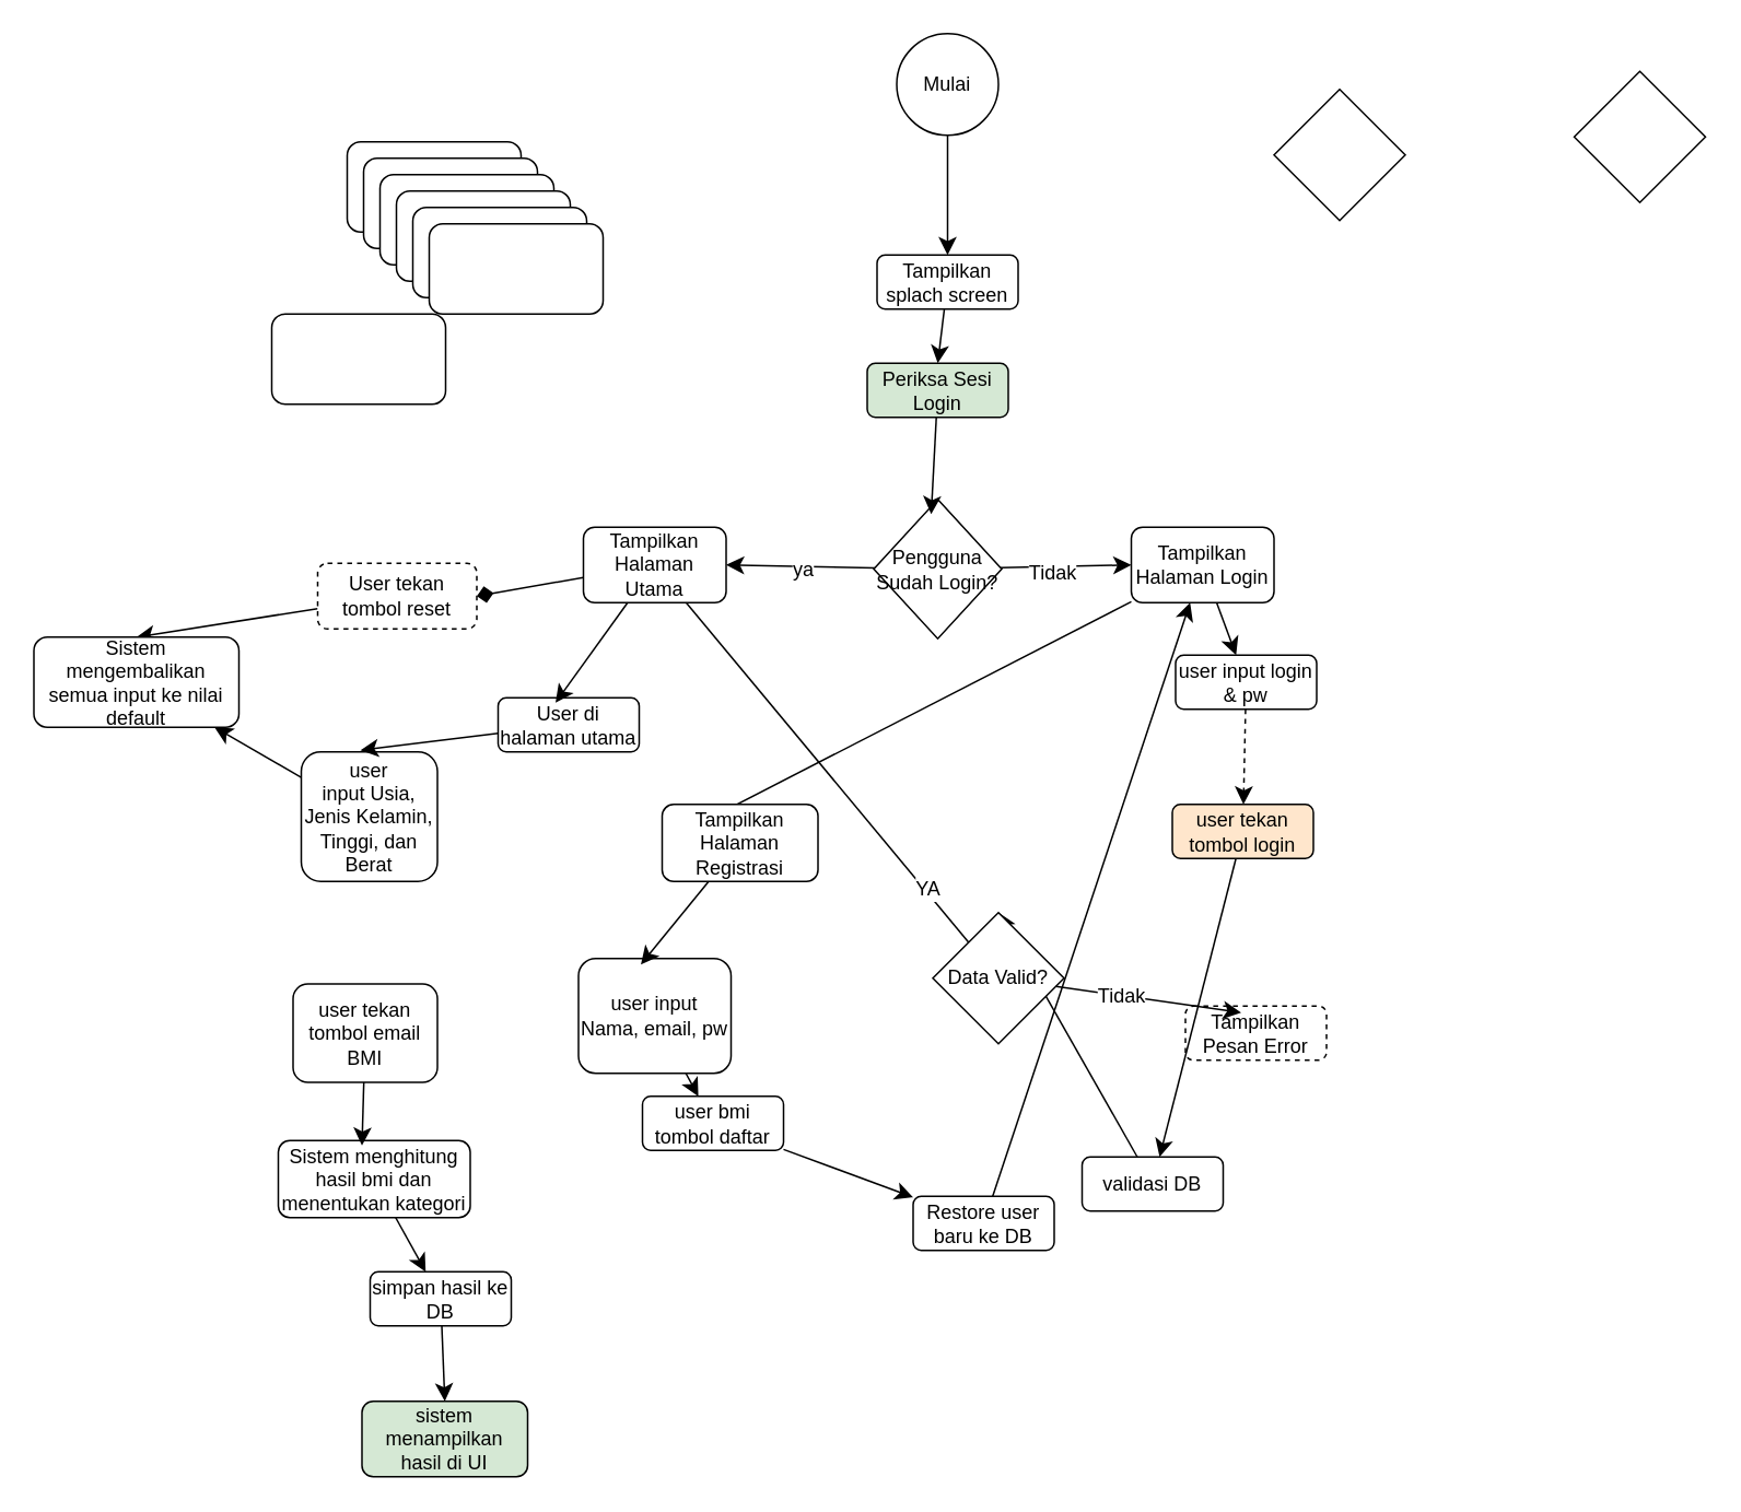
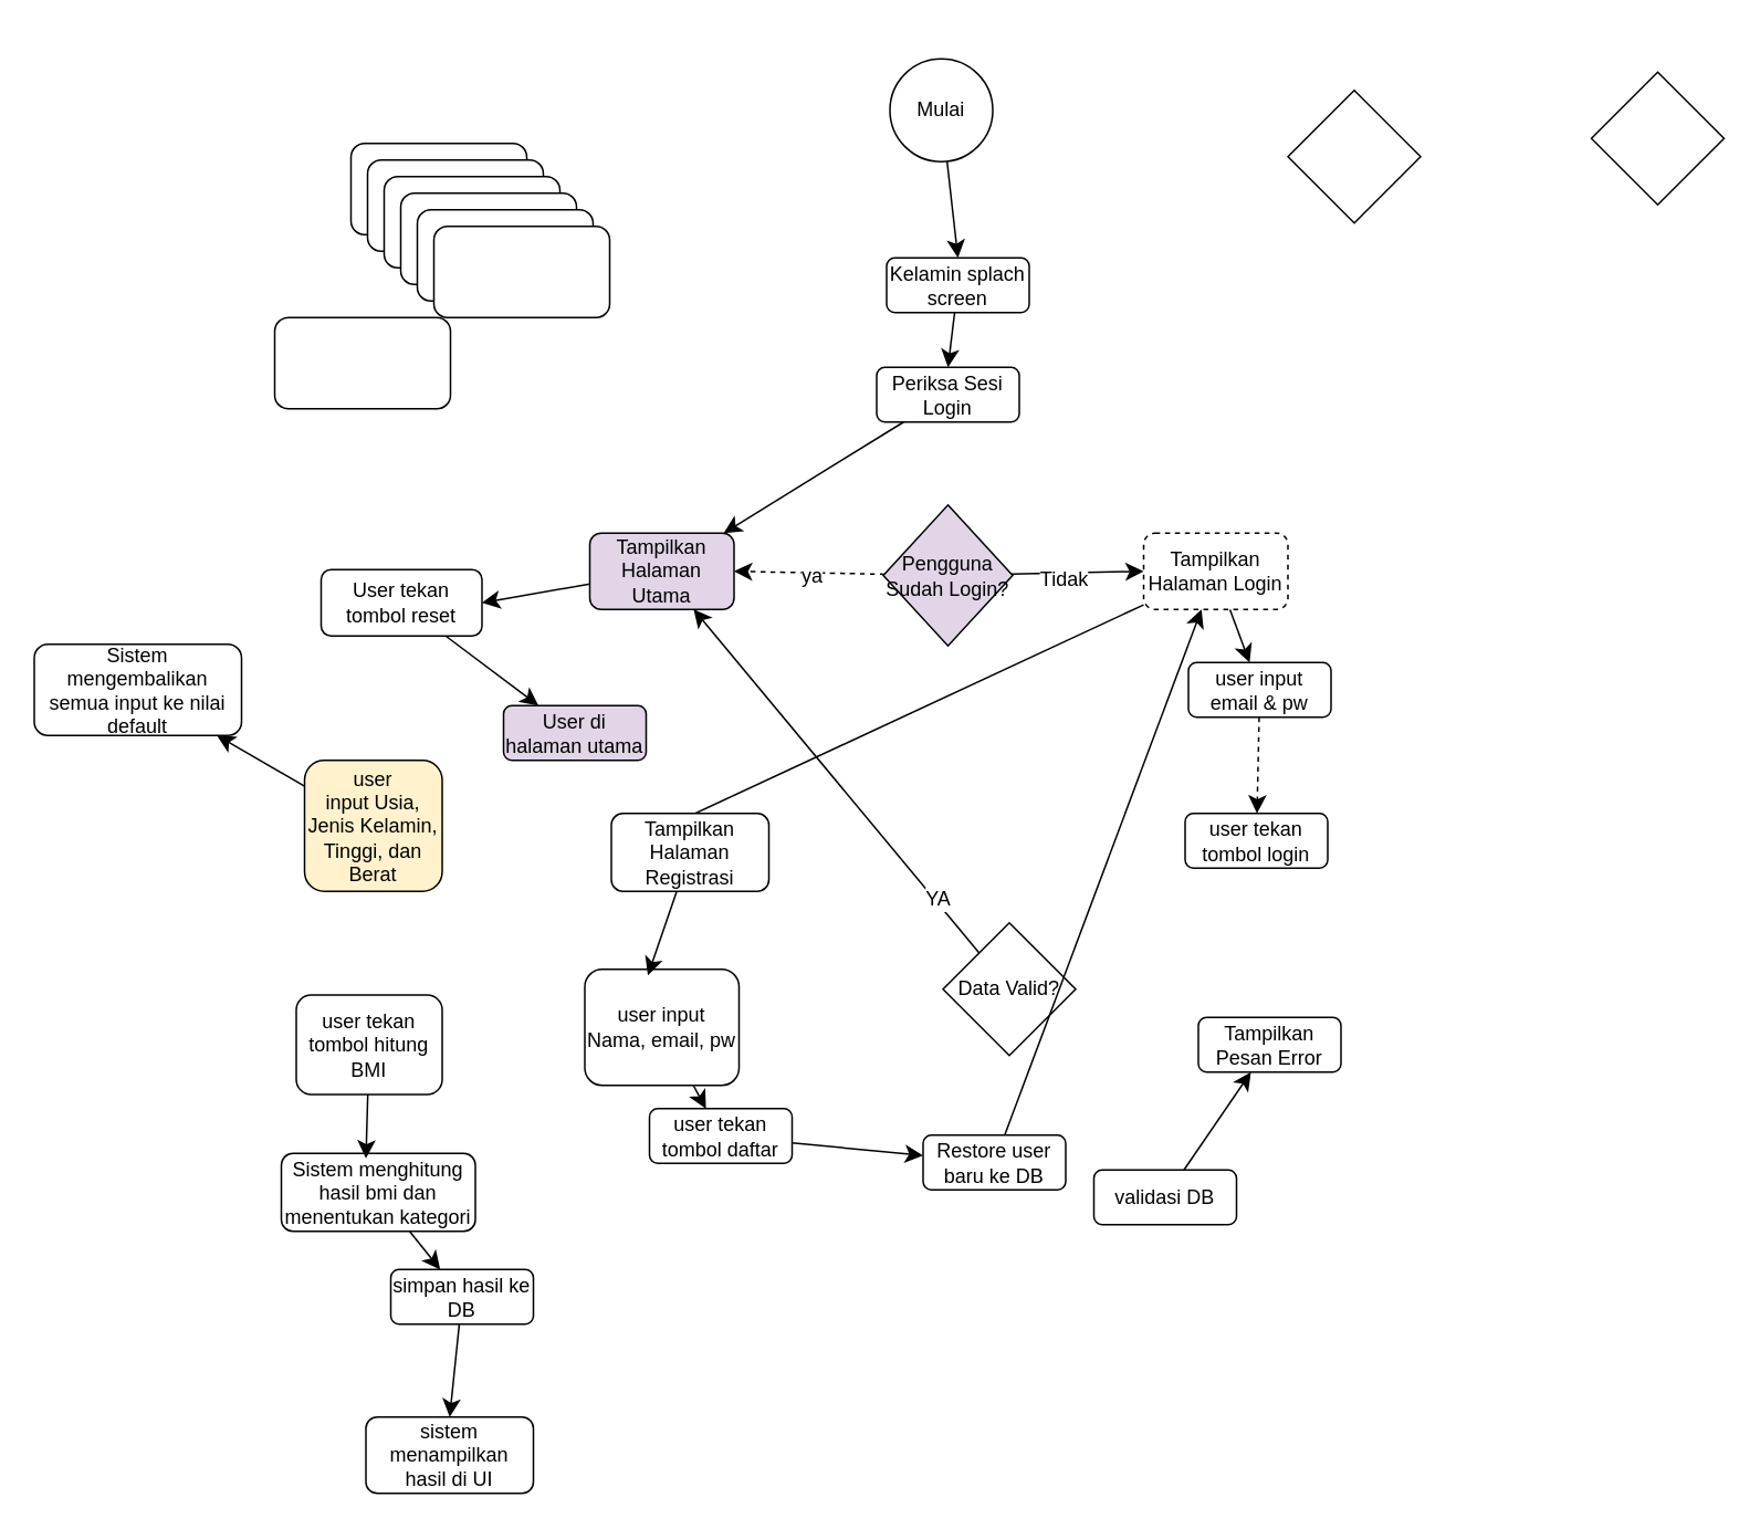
- <mxCell id="7" value="Mulai" style="ellipse;whiteSpace=wrap;html=1;aspect=fixed;" vertex="1" parent="1"><mxGeometry x="546" y="20" width="62" height="62" as="geometry" /></mxCell>
+ <mxCell id="7" value="Mulai" style="ellipse;whiteSpace=wrap;html=1;aspect=fixed;" vertex="1" parent="1"><mxGeometry x="536" y="35" width="62" height="62" as="geometry" /></mxCell>
- <mxCell id="5" value="Tampilkan splach screen" style="rounded=1;whiteSpace=wrap;html=1;" vertex="1" parent="1"><mxGeometry x="534" y="155" width="86" height="33" as="geometry" /></mxCell>
+ <mxCell id="5" value="Kelamin splach screen" style="rounded=1;whiteSpace=wrap;html=1;" vertex="1" parent="1"><mxGeometry x="534" y="155" width="86" height="33" as="geometry" /></mxCell>
- <mxCell id="13" value="Periksa Sesi Login" style="rounded=1;whiteSpace=wrap;html=1;fillColor=#d5e8d4;" vertex="1" parent="1"><mxGeometry x="528" y="221" width="86" height="33" as="geometry" /></mxCell>
+ <mxCell id="13" value="Periksa Sesi Login" style="rounded=1;whiteSpace=wrap;html=1;" vertex="1" parent="1"><mxGeometry x="528" y="221" width="86" height="33" as="geometry" /></mxCell>
- <mxCell id="14" style="edgeStyle=none;curved=1;rounded=0;orthogonalLoop=1;jettySize=auto;html=1;entryX=0.449;entryY=0.106;entryDx=0;entryDy=0;entryPerimeter=0;fontSize=12;startSize=8;endSize=8;" edge="1" parent="1" source="13" target="12"><mxGeometry relative="1" as="geometry" /></mxCell>
+ <mxCell id="14" style="edgeStyle=none;curved=1;rounded=0;orthogonalLoop=1;jettySize=auto;html=1;fontSize=12;startSize=8;endSize=8;" edge="1" parent="1" source="13" target="23"><mxGeometry relative="1" as="geometry" /></mxCell>
- <mxCell id="23" value="Tampilkan Halaman Utama" style="rounded=1;whiteSpace=wrap;html=1;" vertex="1" parent="1"><mxGeometry x="355" y="321" width="87" height="46" as="geometry" /></mxCell>
+ <mxCell id="23" value="Tampilkan Halaman Utama" style="rounded=1;whiteSpace=wrap;html=1;fillColor=#e1d5e7;" vertex="1" parent="1"><mxGeometry x="355" y="321" width="87" height="46" as="geometry" /></mxCell>
- <mxCell id="26" value="Tampilkan Halaman Login" style="rounded=1;whiteSpace=wrap;html=1;" vertex="1" parent="1"><mxGeometry x="689" y="321" width="87" height="46" as="geometry" /></mxCell>
+ <mxCell id="26" value="Tampilkan Halaman Login" style="rounded=1;whiteSpace=wrap;html=1;dashed=1;" vertex="1" parent="1"><mxGeometry x="689" y="321" width="87" height="46" as="geometry" /></mxCell>
- <mxCell id="10" style="edgeStyle=none;curved=1;rounded=0;orthogonalLoop=1;jettySize=auto;html=1;entryX=1;entryY=0.5;entryDx=0;entryDy=0;fontSize=12;startSize=8;endSize=8;" edge="1" parent="1" source="12" target="23"><mxGeometry relative="1" as="geometry" /></mxCell>
+ <mxCell id="10" style="edgeStyle=none;curved=1;rounded=0;orthogonalLoop=1;jettySize=auto;html=1;entryX=1;entryY=0.5;entryDx=0;entryDy=0;fontSize=12;startSize=8;endSize=8;dashed=1;" edge="1" parent="1" source="12" target="23"><mxGeometry relative="1" as="geometry" /></mxCell>
- <mxCell id="12" value=" Pengguna Sudah Login?" style="rhombus;whiteSpace=wrap;html=1;" vertex="1" parent="1"><mxGeometry x="532" y="304" width="78" height="85" as="geometry" /></mxCell>
+ <mxCell id="12" value=" Pengguna Sudah Login?" style="rhombus;whiteSpace=wrap;html=1;fillColor=#e1d5e7;" vertex="1" parent="1"><mxGeometry x="532" y="304" width="78" height="85" as="geometry" /></mxCell>
- <mxCell id="22" style="edgeStyle=none;curved=1;rounded=0;orthogonalLoop=1;jettySize=auto;html=1;entryX=1;entryY=0.5;entryDx=0;entryDy=0;fontSize=12;startSize=8;endSize=8;endArrow=diamond;" edge="1" parent="1" source="23" target="60"><mxGeometry relative="1" as="geometry" /></mxCell>
+ <mxCell id="22" style="edgeStyle=none;curved=1;rounded=0;orthogonalLoop=1;jettySize=auto;html=1;entryX=1;entryY=0.5;entryDx=0;entryDy=0;fontSize=12;startSize=8;endSize=8;" edge="1" parent="1" source="23" target="60"><mxGeometry relative="1" as="geometry" /></mxCell>
- <mxCell id="60" value="User tekan tombol reset" style="rounded=1;whiteSpace=wrap;html=1;dashed=1;" vertex="1" parent="1"><mxGeometry x="193" y="343" width="97" height="40" as="geometry" /></mxCell>
+ <mxCell id="60" value="User tekan tombol reset" style="rounded=1;whiteSpace=wrap;html=1;" vertex="1" parent="1"><mxGeometry x="193" y="343" width="97" height="40" as="geometry" /></mxCell>
- <mxCell id="28" style="edgeStyle=none;curved=1;rounded=0;orthogonalLoop=1;jettySize=auto;html=1;fontSize=12;startSize=8;endSize=8;endArrow=none;" edge="1" parent="1" source="30" target="23"><mxGeometry relative="1" as="geometry" /></mxCell>
+ <mxCell id="28" style="edgeStyle=none;curved=1;rounded=0;orthogonalLoop=1;jettySize=auto;html=1;fontSize=12;startSize=8;endSize=8;" edge="1" parent="1" source="30" target="23"><mxGeometry relative="1" as="geometry" /></mxCell>
- <mxCell id="59" style="edgeStyle=none;curved=1;rounded=0;orthogonalLoop=1;jettySize=auto;html=1;entryX=0.5;entryY=0;entryDx=0;entryDy=0;fontSize=12;startSize=8;endSize=8;" edge="1" parent="1" source="60" target="62"><mxGeometry relative="1" as="geometry" /></mxCell>
+ <mxCell id="59" style="edgeStyle=none;curved=1;rounded=0;orthogonalLoop=1;jettySize=auto;html=1;fontSize=12;startSize=8;endSize=8;" edge="1" parent="1" source="60" target="43"><mxGeometry relative="1" as="geometry" /></mxCell>
- <mxCell id="48" style="edgeStyle=none;curved=1;rounded=0;orthogonalLoop=1;jettySize=auto;html=1;entryX=0.407;entryY=0.091;entryDx=0;entryDy=0;entryPerimeter=0;fontSize=12;startSize=8;endSize=8;" edge="1" parent="1" source="23" target="43"><mxGeometry relative="1" as="geometry" /></mxCell>
- <mxCell id="21" value="user input login &amp;amp; pw" style="rounded=1;whiteSpace=wrap;html=1;" vertex="1" parent="1"><mxGeometry x="716" y="399" width="86" height="33" as="geometry" /></mxCell>
+ <mxCell id="21" value="user input email &amp;amp; pw" style="rounded=1;whiteSpace=wrap;html=1;" vertex="1" parent="1"><mxGeometry x="716" y="399" width="86" height="33" as="geometry" /></mxCell>
- <mxCell id="43" value="User di halaman utama" style="rounded=1;whiteSpace=wrap;html=1;" vertex="1" parent="1"><mxGeometry x="303" y="425" width="86" height="33" as="geometry" /></mxCell>
+ <mxCell id="43" value="User di halaman utama" style="rounded=1;whiteSpace=wrap;html=1;fillColor=#e1d5e7;" vertex="1" parent="1"><mxGeometry x="303" y="425" width="86" height="33" as="geometry" /></mxCell>
- <mxCell id="49" style="edgeStyle=none;curved=1;rounded=0;orthogonalLoop=1;jettySize=auto;html=1;entryX=0.434;entryY=-0.013;entryDx=0;entryDy=0;entryPerimeter=0;fontSize=12;startSize=8;endSize=8;" edge="1" parent="1" source="43" target="41"><mxGeometry relative="1" as="geometry" /></mxCell>
- <mxCell id="41" value="user input&amp;nbsp;Usia, Jenis Kelamin, Tinggi, dan Berat" style="rounded=1;whiteSpace=wrap;html=1;" vertex="1" parent="1"><mxGeometry x="183" y="458" width="83" height="79" as="geometry" /></mxCell>
+ <mxCell id="41" value="user input&amp;nbsp;Usia, Jenis Kelamin, Tinggi, dan Berat" style="rounded=1;whiteSpace=wrap;html=1;fillColor=#fff2cc;" vertex="1" parent="1"><mxGeometry x="183" y="458" width="83" height="79" as="geometry" /></mxCell>
- <mxCell id="19" value="user tekan tombol login" style="rounded=1;whiteSpace=wrap;html=1;fillColor=#ffe6cc;" vertex="1" parent="1"><mxGeometry x="714" y="490" width="86" height="33" as="geometry" /></mxCell>
+ <mxCell id="19" value="user tekan tombol login" style="rounded=1;whiteSpace=wrap;html=1;" vertex="1" parent="1"><mxGeometry x="714" y="490" width="86" height="33" as="geometry" /></mxCell>
- <mxCell id="36" value="Tampilkan Halaman Registrasi " style="rounded=1;whiteSpace=wrap;html=1;" vertex="1" parent="1"><mxGeometry x="403" y="490" width="95" height="47" as="geometry" /></mxCell>
+ <mxCell id="36" value="Tampilkan Halaman Registrasi " style="rounded=1;whiteSpace=wrap;html=1;" vertex="1" parent="1"><mxGeometry x="368" y="490" width="95" height="47" as="geometry" /></mxCell>
- <mxCell id="32" style="edgeStyle=none;curved=1;rounded=0;orthogonalLoop=1;jettySize=auto;html=1;entryX=0.395;entryY=0.121;entryDx=0;entryDy=0;entryPerimeter=0;fontSize=12;startSize=8;endSize=8;" edge="1" parent="1" source="30" target="15"><mxGeometry relative="1" as="geometry" /></mxCell>
- <mxCell id="33" value="Tidak" style="edgeLabel;html=1;align=center;verticalAlign=middle;resizable=0;points=[];fontSize=12;" vertex="1" connectable="0" parent="32"><mxGeometry x="-0.313" relative="1" as="geometry"><mxPoint x="1" as="offset" /></mxGeometry></mxCell>
- <mxCell id="18" style="edgeStyle=none;curved=1;rounded=0;orthogonalLoop=1;jettySize=auto;html=1;fontSize=12;startSize=8;endSize=8;" edge="1" parent="1" source="19" target="17"><mxGeometry relative="1" as="geometry" /></mxCell>
- <mxCell id="15" value="Tampilkan Pesan Error" style="rounded=1;whiteSpace=wrap;html=1;dashed=1;" vertex="1" parent="1"><mxGeometry x="722" y="613" width="86" height="33" as="geometry" /></mxCell>
+ <mxCell id="15" value="Tampilkan Pesan Error" style="rounded=1;whiteSpace=wrap;html=1;" vertex="1" parent="1"><mxGeometry x="722" y="613" width="86" height="33" as="geometry" /></mxCell>
- <mxCell id="42" value="user tekan tombol email BMI" style="rounded=1;whiteSpace=wrap;html=1;" vertex="1" parent="1"><mxGeometry x="178" y="599.5" width="88" height="60" as="geometry" /></mxCell>
+ <mxCell id="42" value="user tekan tombol hitung BMI" style="rounded=1;whiteSpace=wrap;html=1;" vertex="1" parent="1"><mxGeometry x="178" y="599.5" width="88" height="60" as="geometry" /></mxCell>
- <mxCell id="16" style="edgeStyle=none;curved=1;rounded=0;orthogonalLoop=1;jettySize=auto;html=1;entryX=0.5;entryY=0;entryDx=0;entryDy=0;fontSize=12;startSize=8;endSize=8;" edge="1" parent="1" source="17" target="30"><mxGeometry relative="1" as="geometry" /></mxCell>
+ <mxCell id="16" style="edgeStyle=none;curved=1;rounded=0;orthogonalLoop=1;jettySize=auto;html=1;fontSize=12;startSize=8;endSize=8;" edge="1" parent="1" source="17" target="15"><mxGeometry relative="1" as="geometry" /></mxCell>
- <mxCell id="47" value="user bmi tombol daftar" style="rounded=1;whiteSpace=wrap;html=1;" vertex="1" parent="1"><mxGeometry x="391" y="668" width="86" height="33" as="geometry" /></mxCell>
+ <mxCell id="47" value="user tekan tombol daftar" style="rounded=1;whiteSpace=wrap;html=1;" vertex="1" parent="1"><mxGeometry x="391" y="668" width="86" height="33" as="geometry" /></mxCell>
- <mxCell id="45" value="Restore user baru ke DB" style="rounded=1;whiteSpace=wrap;html=1;" vertex="1" parent="1"><mxGeometry x="556" y="729" width="86" height="33" as="geometry" /></mxCell>
+ <mxCell id="45" value="Restore user baru ke DB" style="rounded=1;whiteSpace=wrap;html=1;" vertex="1" parent="1"><mxGeometry x="556" y="684" width="86" height="33" as="geometry" /></mxCell>
- <mxCell id="39" value="simpan hasil ke DB" style="rounded=1;whiteSpace=wrap;html=1;" vertex="1" parent="1"><mxGeometry x="225" y="775" width="86" height="33" as="geometry" /></mxCell>
+ <mxCell id="39" value="simpan hasil ke DB" style="rounded=1;whiteSpace=wrap;html=1;" vertex="1" parent="1"><mxGeometry x="235" y="765" width="86" height="33" as="geometry" /></mxCell>
- <mxCell id="51" value="sistem menampilkan hasil di UI" style="rounded=1;whiteSpace=wrap;html=1;fillColor=#d5e8d4;" vertex="1" parent="1"><mxGeometry x="220" y="854" width="101" height="46" as="geometry" /></mxCell>
+ <mxCell id="51" value="sistem menampilkan hasil di UI" style="rounded=1;whiteSpace=wrap;html=1;" vertex="1" parent="1"><mxGeometry x="220" y="854" width="101" height="46" as="geometry" /></mxCell>
